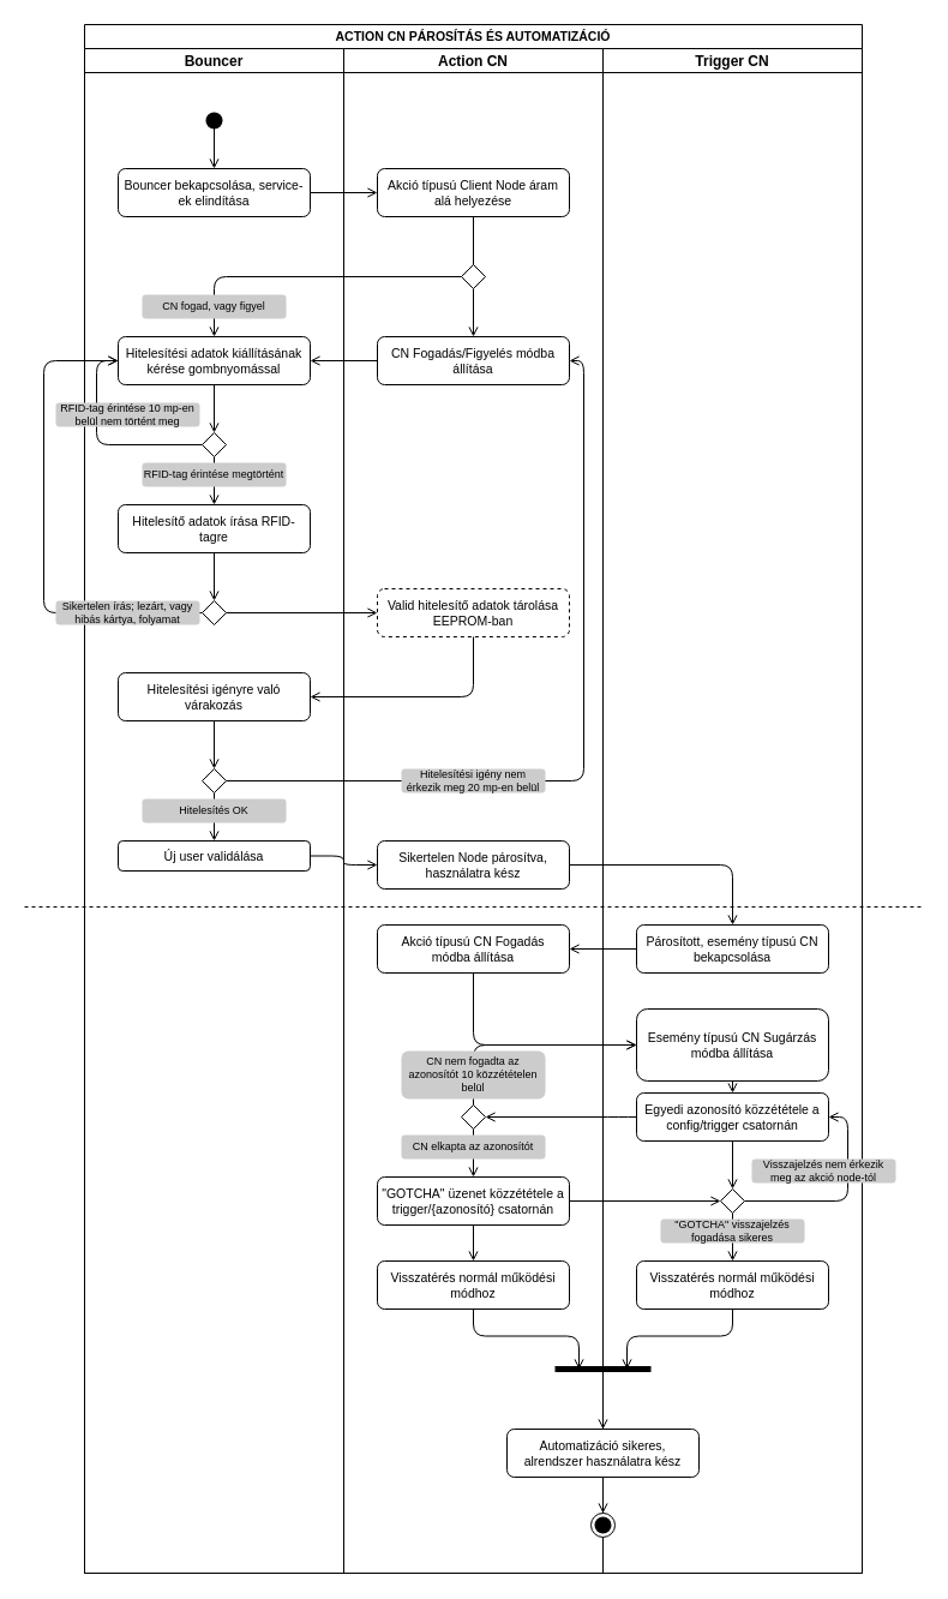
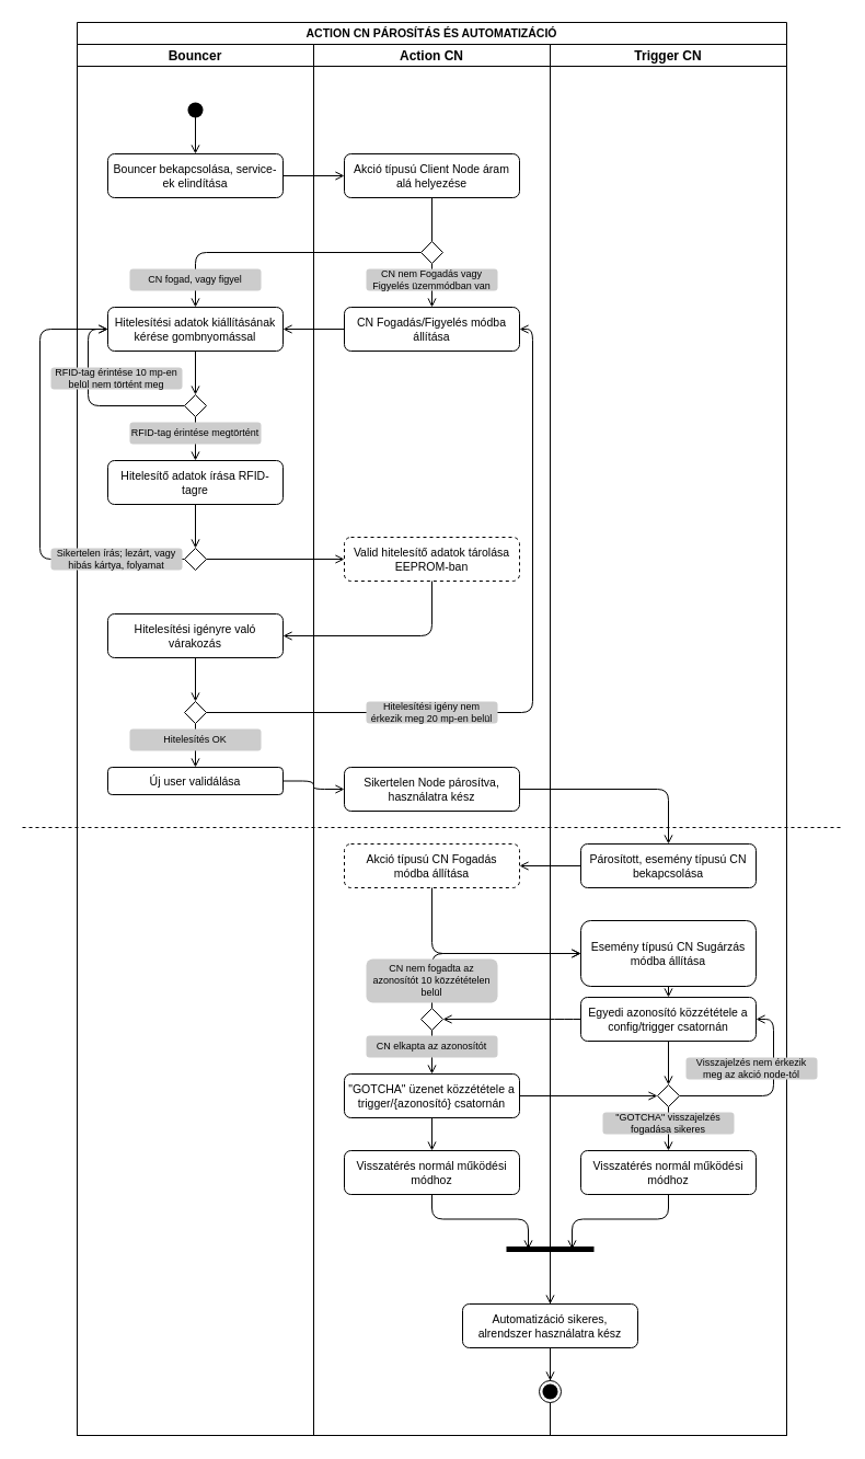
+ <mxCell id="73" value="CN nem Fogadás vagy Figyelés üzemmódban van" style="text;html=1;strokeColor=none;fillColor=#CCCCCC;align=center;verticalAlign=middle;whiteSpace=wrap;rounded=1;fontFamily=Helvetica;fontSize=9;labelBackgroundColor=none;fontColor=#000000;glass=0;shadow=0;sketch=0;" vertex="1" parent="1"><mxGeometry x="334" y="245" width="120" height="20" as="geometry" /></mxCell>
- <mxCell id="28" value="Akció típusú CN Fogadás módba állítása" style="rounded=1;whiteSpace=wrap;html=1;fontSize=10.5;fontFamily=Helvetica;spacing=4;" parent="22" vertex="1"><mxGeometry x="28" y="730" width="160" height="40" as="geometry" /></mxCell>
+ <mxCell id="28" value="Akció típusú CN Fogadás módba állítása" style="rounded=1;whiteSpace=wrap;html=1;fontSize=10.5;fontFamily=Helvetica;spacing=4;dashed=1;" parent="22" vertex="1"><mxGeometry x="28" y="730" width="160" height="40" as="geometry" /></mxCell>
